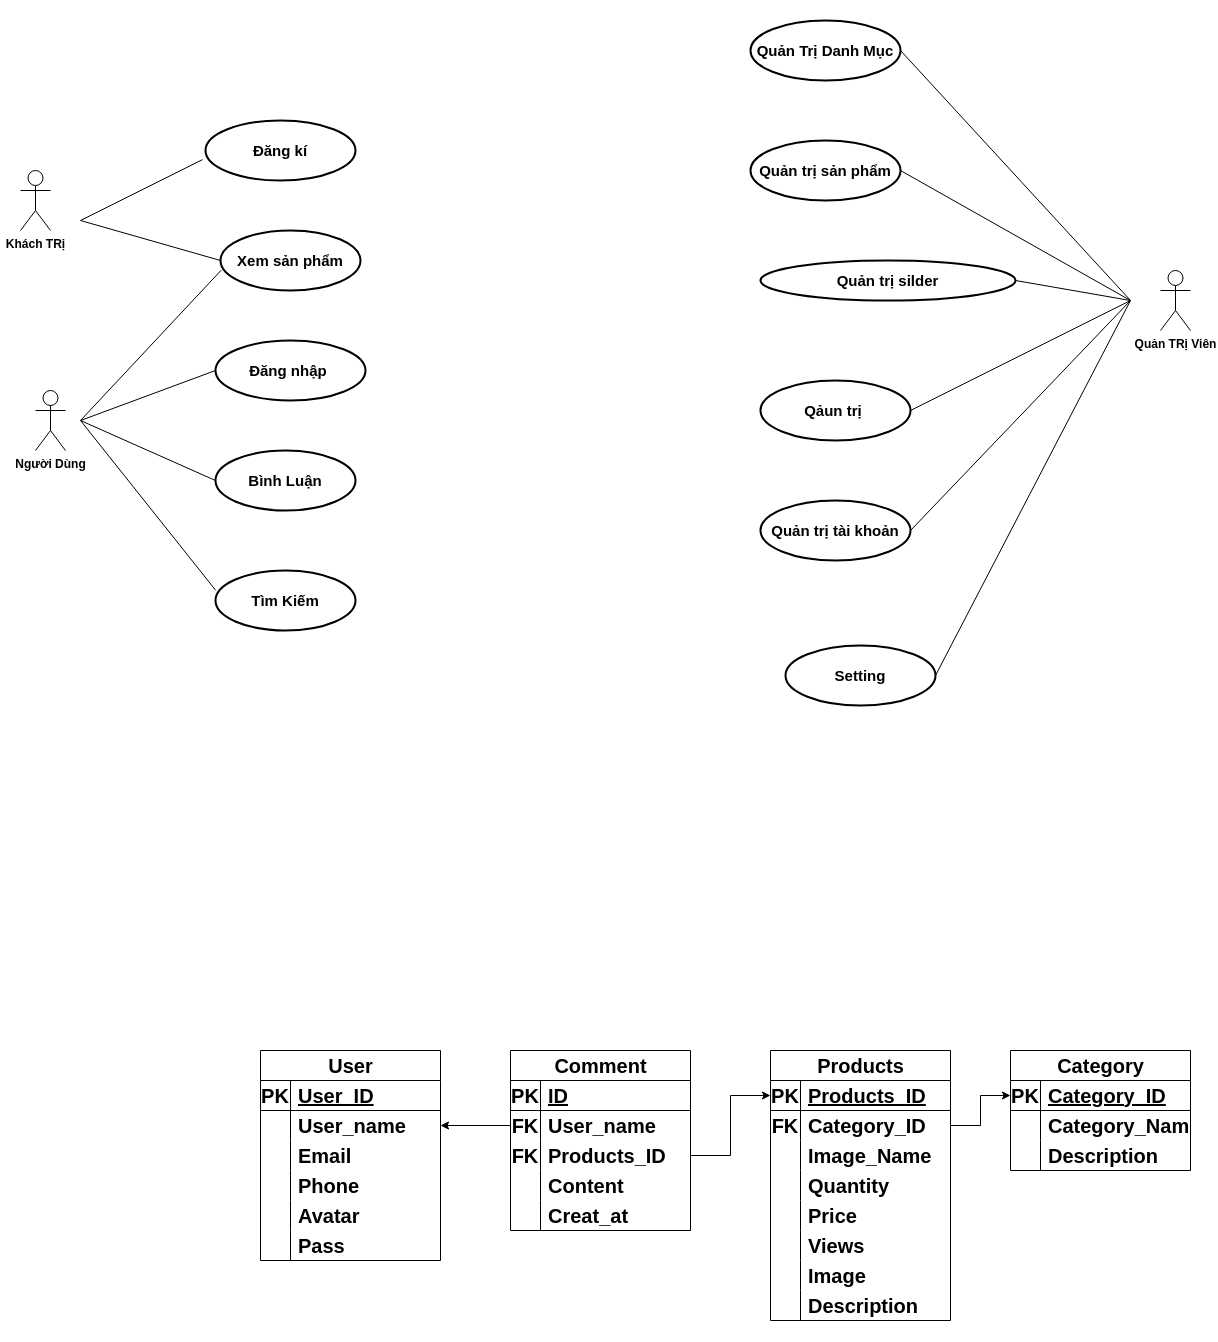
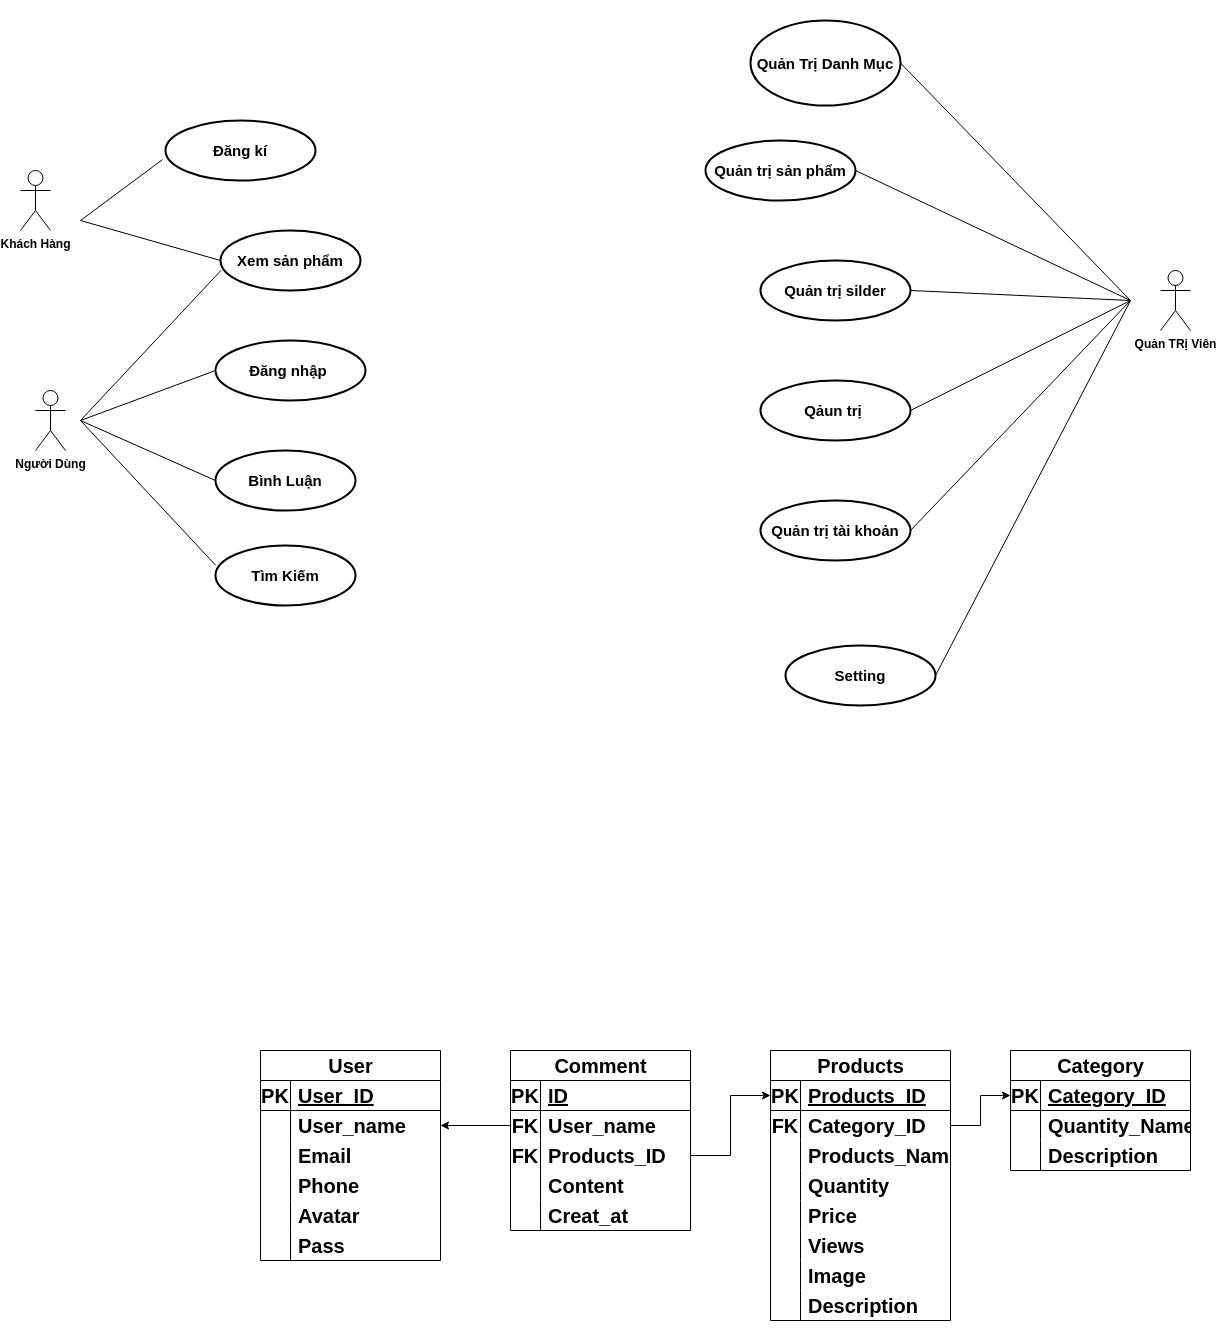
- <mxCell id="94" value="&lt;b&gt;Quản Trị Danh Mục&lt;/b&gt;" style="strokeWidth=2;html=1;shape=mxgraph.flowchart.start_1;whiteSpace=wrap;fontSize=15;" vertex="1" parent="1"><mxGeometry x="750" y="20" width="150" height="60" as="geometry" /></mxCell>
+ <mxCell id="94" value="&lt;b&gt;Quản Trị Danh Mục&lt;/b&gt;" style="strokeWidth=2;html=1;shape=mxgraph.flowchart.start_1;whiteSpace=wrap;fontSize=15;" vertex="1" parent="1"><mxGeometry x="750" y="20" width="150" height="85" as="geometry" /></mxCell>
- <mxCell id="75" value="&lt;b&gt;Đăng kí&lt;/b&gt;" style="strokeWidth=2;html=1;shape=mxgraph.flowchart.start_1;whiteSpace=wrap;fontSize=15;" vertex="1" parent="1"><mxGeometry x="205" y="120" width="150" height="60" as="geometry" /></mxCell>
+ <mxCell id="75" value="&lt;b&gt;Đăng kí&lt;/b&gt;" style="strokeWidth=2;html=1;shape=mxgraph.flowchart.start_1;whiteSpace=wrap;fontSize=15;" vertex="1" parent="1"><mxGeometry x="165" y="120" width="150" height="60" as="geometry" /></mxCell>
- <mxCell id="93" value="&lt;b&gt;Quản trị sản phẩm&lt;/b&gt;" style="strokeWidth=2;html=1;shape=mxgraph.flowchart.start_1;whiteSpace=wrap;fontSize=15;" vertex="1" parent="1"><mxGeometry x="750" y="140" width="150" height="60" as="geometry" /></mxCell>
+ <mxCell id="93" value="&lt;b&gt;Quản trị sản phẩm&lt;/b&gt;" style="strokeWidth=2;html=1;shape=mxgraph.flowchart.start_1;whiteSpace=wrap;fontSize=15;" vertex="1" parent="1"><mxGeometry x="705" y="140" width="150" height="60" as="geometry" /></mxCell>
- <mxCell id="80" value="&lt;b&gt;Khách TRị&lt;/b&gt;" style="shape=umlActor;verticalLabelPosition=bottom;verticalAlign=top;html=1;outlineConnect=0;" vertex="1" parent="1"><mxGeometry x="20" y="170" width="30" height="60" as="geometry" /></mxCell>
+ <mxCell id="80" value="&lt;b&gt;Khách Hàng&lt;/b&gt;" style="shape=umlActor;verticalLabelPosition=bottom;verticalAlign=top;html=1;outlineConnect=0;" vertex="1" parent="1"><mxGeometry x="20" y="170" width="30" height="60" as="geometry" /></mxCell>
- <mxCell id="92" value="&lt;b&gt;Quản trị silder&lt;/b&gt;" style="strokeWidth=2;html=1;shape=mxgraph.flowchart.start_1;whiteSpace=wrap;fontSize=15;" vertex="1" parent="1"><mxGeometry x="760" y="260" width="255" height="40" as="geometry" /></mxCell>
+ <mxCell id="92" value="&lt;b&gt;Quản trị silder&lt;/b&gt;" style="strokeWidth=2;html=1;shape=mxgraph.flowchart.start_1;whiteSpace=wrap;fontSize=15;" vertex="1" parent="1"><mxGeometry x="760" y="260" width="150" height="60" as="geometry" /></mxCell>
- <mxCell id="85" value="Tìm Kiếm" style="strokeWidth=2;html=1;shape=mxgraph.flowchart.start_1;whiteSpace=wrap;fontStyle=1;fontSize=15;" vertex="1" parent="1"><mxGeometry x="215" y="570" width="140" height="60" as="geometry" /></mxCell>
+ <mxCell id="85" value="Tìm Kiếm" style="strokeWidth=2;html=1;shape=mxgraph.flowchart.start_1;whiteSpace=wrap;fontStyle=1;fontSize=15;" vertex="1" parent="1"><mxGeometry x="215" y="545" width="140" height="60" as="geometry" /></mxCell>
- <mxCell id="52" value="Category_Name" style="shape=partialRectangle;connectable=0;fillColor=none;top=0;left=0;bottom=0;right=0;align=left;spacingLeft=6;overflow=hidden;whiteSpace=wrap;html=1;fontStyle=1;strokeWidth=1;fontSize=20;" parent="50" vertex="1"><mxGeometry x="30" width="150" height="30" as="geometry"><mxRectangle width="150" height="30" as="alternateBounds" /></mxGeometry></mxCell>
+ <mxCell id="52" value="Quantity_Name" style="shape=partialRectangle;connectable=0;fillColor=none;top=0;left=0;bottom=0;right=0;align=left;spacingLeft=6;overflow=hidden;whiteSpace=wrap;html=1;fontStyle=1;strokeWidth=1;fontSize=20;" parent="50" vertex="1"><mxGeometry x="30" width="150" height="30" as="geometry"><mxRectangle width="150" height="30" as="alternateBounds" /></mxGeometry></mxCell>
- <mxCell id="30" value="&lt;div style=&quot;text-align: center; font-size: 20px;&quot;&gt;&lt;span style=&quot;text-wrap: nowrap; font-size: 20px;&quot;&gt;&lt;span style=&quot;font-size: 20px;&quot;&gt;Image_Name&lt;/span&gt;&lt;/span&gt;&lt;/div&gt;" style="shape=partialRectangle;connectable=0;fillColor=none;top=0;left=0;bottom=0;right=0;align=left;spacingLeft=6;overflow=hidden;whiteSpace=wrap;html=1;fontStyle=1;strokeWidth=1;fontSize=20;" parent="28" vertex="1"><mxGeometry x="30" width="150" height="30" as="geometry"><mxRectangle width="150" height="30" as="alternateBounds" /></mxGeometry></mxCell>
+ <mxCell id="30" value="&lt;div style=&quot;text-align: center; font-size: 20px;&quot;&gt;&lt;span style=&quot;text-wrap: nowrap; font-size: 20px;&quot;&gt;&lt;span style=&quot;font-size: 20px;&quot;&gt;Products_Name&lt;/span&gt;&lt;/span&gt;&lt;/div&gt;" style="shape=partialRectangle;connectable=0;fillColor=none;top=0;left=0;bottom=0;right=0;align=left;spacingLeft=6;overflow=hidden;whiteSpace=wrap;html=1;fontStyle=1;strokeWidth=1;fontSize=20;" parent="28" vertex="1"><mxGeometry x="30" width="150" height="30" as="geometry"><mxRectangle width="150" height="30" as="alternateBounds" /></mxGeometry></mxCell>
